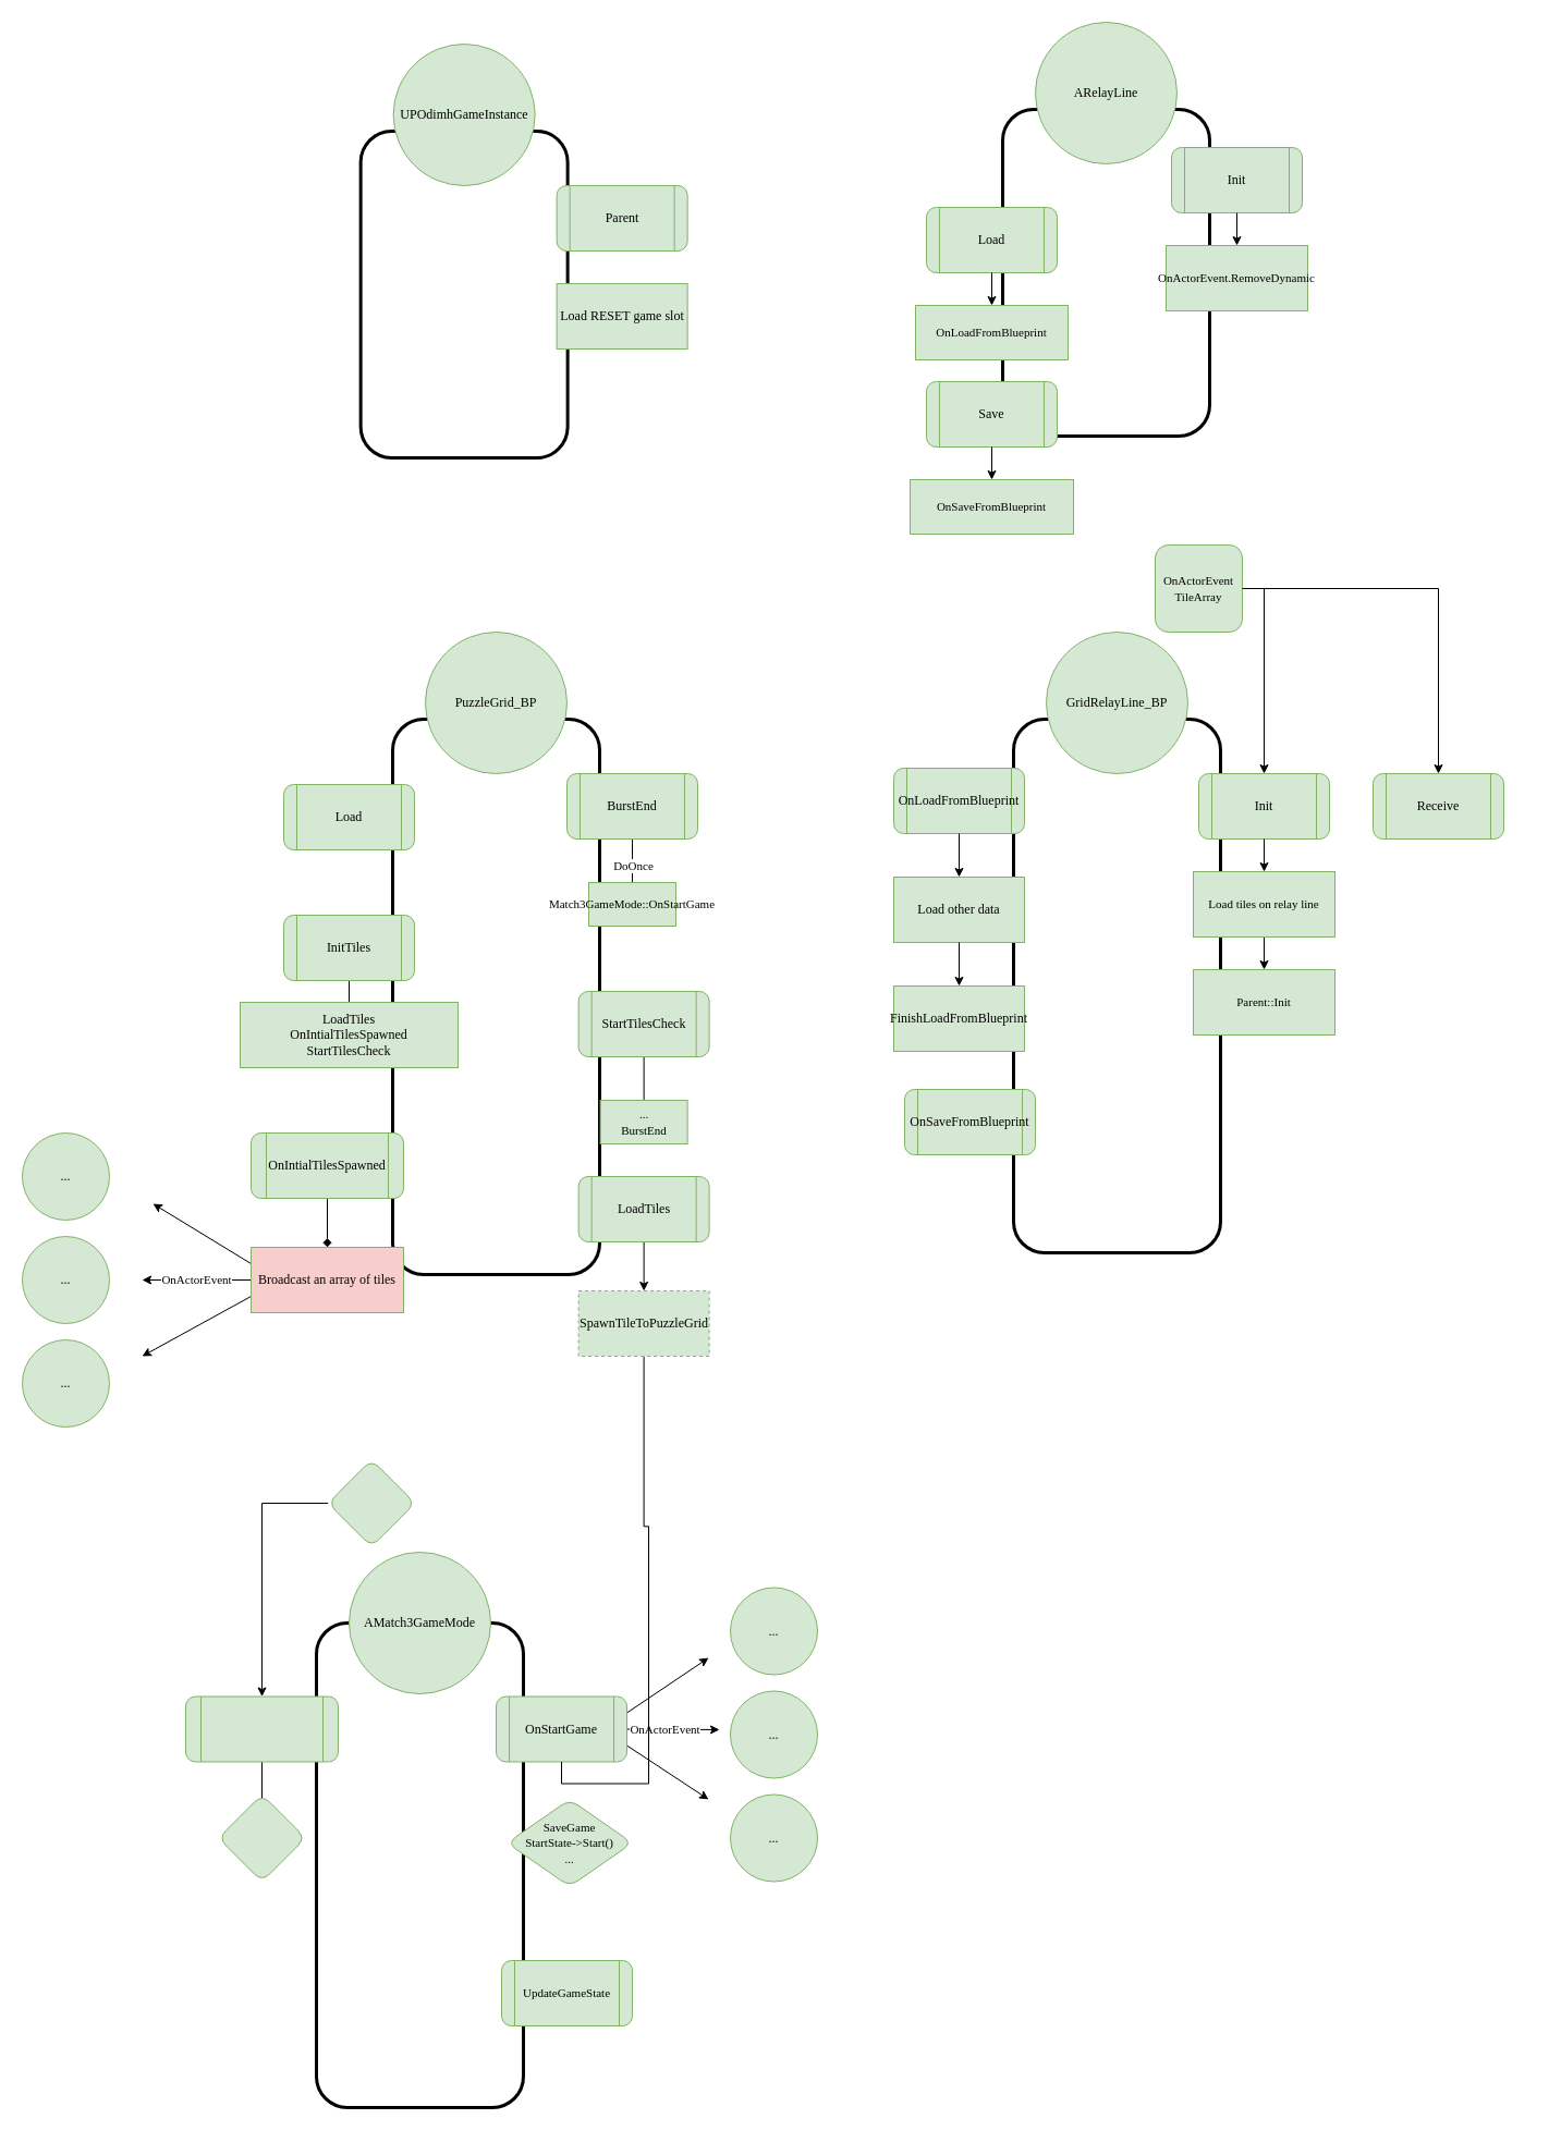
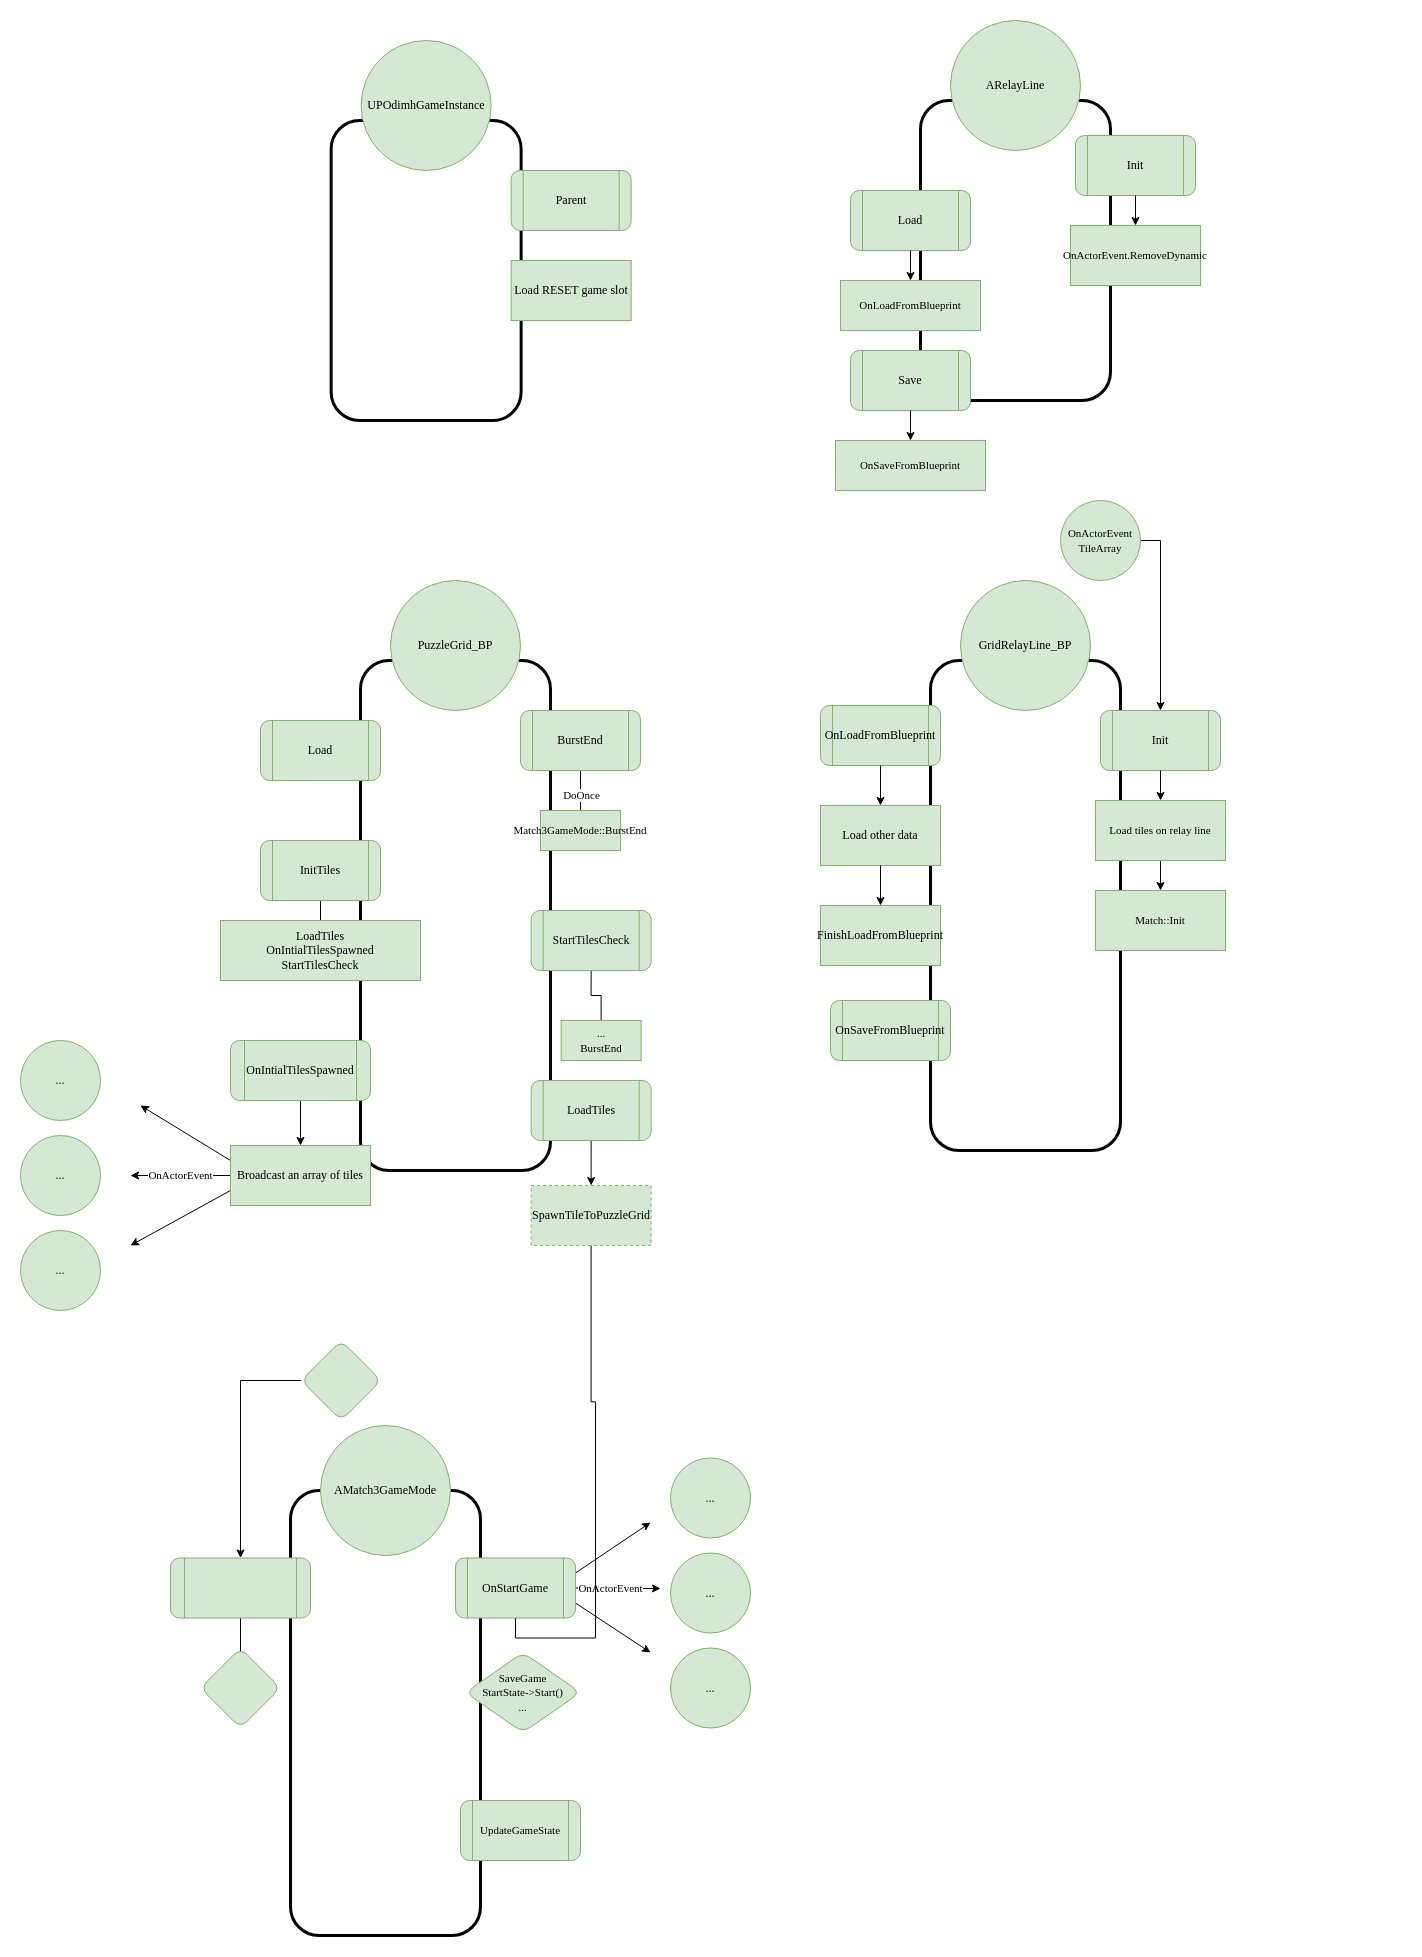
- <mxCell id="54" value="&lt;span style=&quot;font-size: 11px&quot;&gt;OnActorEvent&lt;br&gt;TileArray&lt;br&gt;&lt;/span&gt;" style="whiteSpace=wrap;html=1;aspect=fixed;fillColor=#d5e8d4;strokeColor=#82b366;fontFamily=SF Mono;rounded=1;" parent="46" vertex="1"><mxGeometry x="380" width="80" height="80" as="geometry" /></mxCell>
+ <mxCell id="54" value="&lt;span style=&quot;font-size: 11px&quot;&gt;OnActorEvent&lt;br&gt;TileArray&lt;br&gt;&lt;/span&gt;" style="ellipse;whiteSpace=wrap;html=1;aspect=fixed;fillColor=#d5e8d4;strokeColor=#82b366;rounded=1;fontFamily=SF Mono;" parent="46" vertex="1"><mxGeometry x="380" width="80" height="80" as="geometry" /></mxCell>
- <mxCell id="62" style="edgeStyle=orthogonalEdgeStyle;rounded=0;orthogonalLoop=1;jettySize=auto;html=1;exitX=1;exitY=0.5;exitDx=0;exitDy=0;entryX=0.5;entryY=0;entryDx=0;entryDy=0;fontFamily=SF Mono;" parent="46" source="54" target="60" edge="1"><mxGeometry relative="1" as="geometry" /></mxCell>
- <mxCell id="60" value="Receive" style="shape=process;whiteSpace=wrap;html=1;backgroundOutline=1;fillColor=#d5e8d4;strokeColor=#82b366;rounded=1;fontFamily=SF Mono;" parent="46" vertex="1"><mxGeometry x="580" y="210" width="120" height="60" as="geometry" /></mxCell>
- <mxCell id="7" value="&lt;span style=&quot;font-size: 11px&quot;&gt;Match3GameMode::OnStartGame&lt;br&gt;&lt;/span&gt;" style="rounded=0;whiteSpace=wrap;html=1;fillColor=#d5e8d4;strokeColor=#82b366;fontFamily=SF Mono;" parent="1" vertex="1"><mxGeometry x="540" y="810" width="80" height="40" as="geometry" /></mxCell>
+ <mxCell id="7" value="&lt;span style=&quot;font-size: 11px&quot;&gt;Match3GameMode::BurstEnd&lt;br&gt;&lt;/span&gt;" style="rounded=0;whiteSpace=wrap;html=1;fillColor=#d5e8d4;strokeColor=#82b366;fontFamily=SF Mono;" parent="1" vertex="1"><mxGeometry x="540" y="810" width="80" height="40" as="geometry" /></mxCell>
- <mxCell id="63" value="&lt;span style=&quot;font-size: 11px&quot;&gt;Parent::Init&lt;br&gt;&lt;/span&gt;" style="rounded=0;whiteSpace=wrap;html=1;fillColor=#d5e8d4;strokeColor=#82b366;fontFamily=SF Mono;" vertex="1" parent="46"><mxGeometry x="415" y="390" width="130" height="60" as="geometry" /></mxCell>
+ <mxCell id="63" value="&lt;span style=&quot;font-size: 11px&quot;&gt;Match::Init&lt;br&gt;&lt;/span&gt;" style="rounded=0;whiteSpace=wrap;html=1;fillColor=#d5e8d4;strokeColor=#82b366;fontFamily=SF Mono;" vertex="1" parent="46"><mxGeometry x="415" y="390" width="130" height="60" as="geometry" /></mxCell>
- <mxCell id="20" value="&lt;span style=&quot;font-size: 11px&quot;&gt;...&lt;br&gt;BurstEnd&lt;br&gt;&lt;/span&gt;" style="rounded=0;whiteSpace=wrap;html=1;fillColor=#d5e8d4;strokeColor=#82b366;fontFamily=SF Mono;" parent="1" vertex="1"><mxGeometry x="550.63" y="1010" width="80" height="40" as="geometry" /></mxCell>
+ <mxCell id="20" value="&lt;span style=&quot;font-size: 11px&quot;&gt;...&lt;br&gt;BurstEnd&lt;br&gt;&lt;/span&gt;" style="rounded=0;whiteSpace=wrap;html=1;fillColor=#d5e8d4;strokeColor=#82b366;fontFamily=SF Mono;" parent="1" vertex="1"><mxGeometry x="560.63" y="1020" width="80" height="40" as="geometry" /></mxCell>
- <mxCell id="44" style="edgeStyle=orthogonalEdgeStyle;rounded=0;orthogonalLoop=1;jettySize=auto;html=1;exitX=0.5;exitY=1;exitDx=0;exitDy=0;entryX=0.5;entryY=0;entryDx=0;entryDy=0;fontFamily=SF Mono;endArrow=diamond;" parent="1" source="45" target="14" edge="1"><mxGeometry relative="1" as="geometry" /></mxCell>
+ <mxCell id="44" style="edgeStyle=orthogonalEdgeStyle;rounded=0;orthogonalLoop=1;jettySize=auto;html=1;exitX=0.5;exitY=1;exitDx=0;exitDy=0;entryX=0.5;entryY=0;entryDx=0;entryDy=0;fontFamily=SF Mono;" parent="1" source="45" target="14" edge="1"><mxGeometry relative="1" as="geometry" /></mxCell>
- <mxCell id="14" value="Broadcast an array of tiles" style="rounded=0;whiteSpace=wrap;html=1;fillColor=#f8cecc;strokeColor=#82b366;fontFamily=SF Mono;" parent="1" vertex="1"><mxGeometry x="230" y="1145" width="140" height="60" as="geometry" /></mxCell>
+ <mxCell id="14" value="Broadcast an array of tiles" style="rounded=0;whiteSpace=wrap;html=1;fillColor=#d5e8d4;strokeColor=#82b366;fontFamily=SF Mono;" parent="1" vertex="1"><mxGeometry x="230" y="1145" width="140" height="60" as="geometry" /></mxCell>
